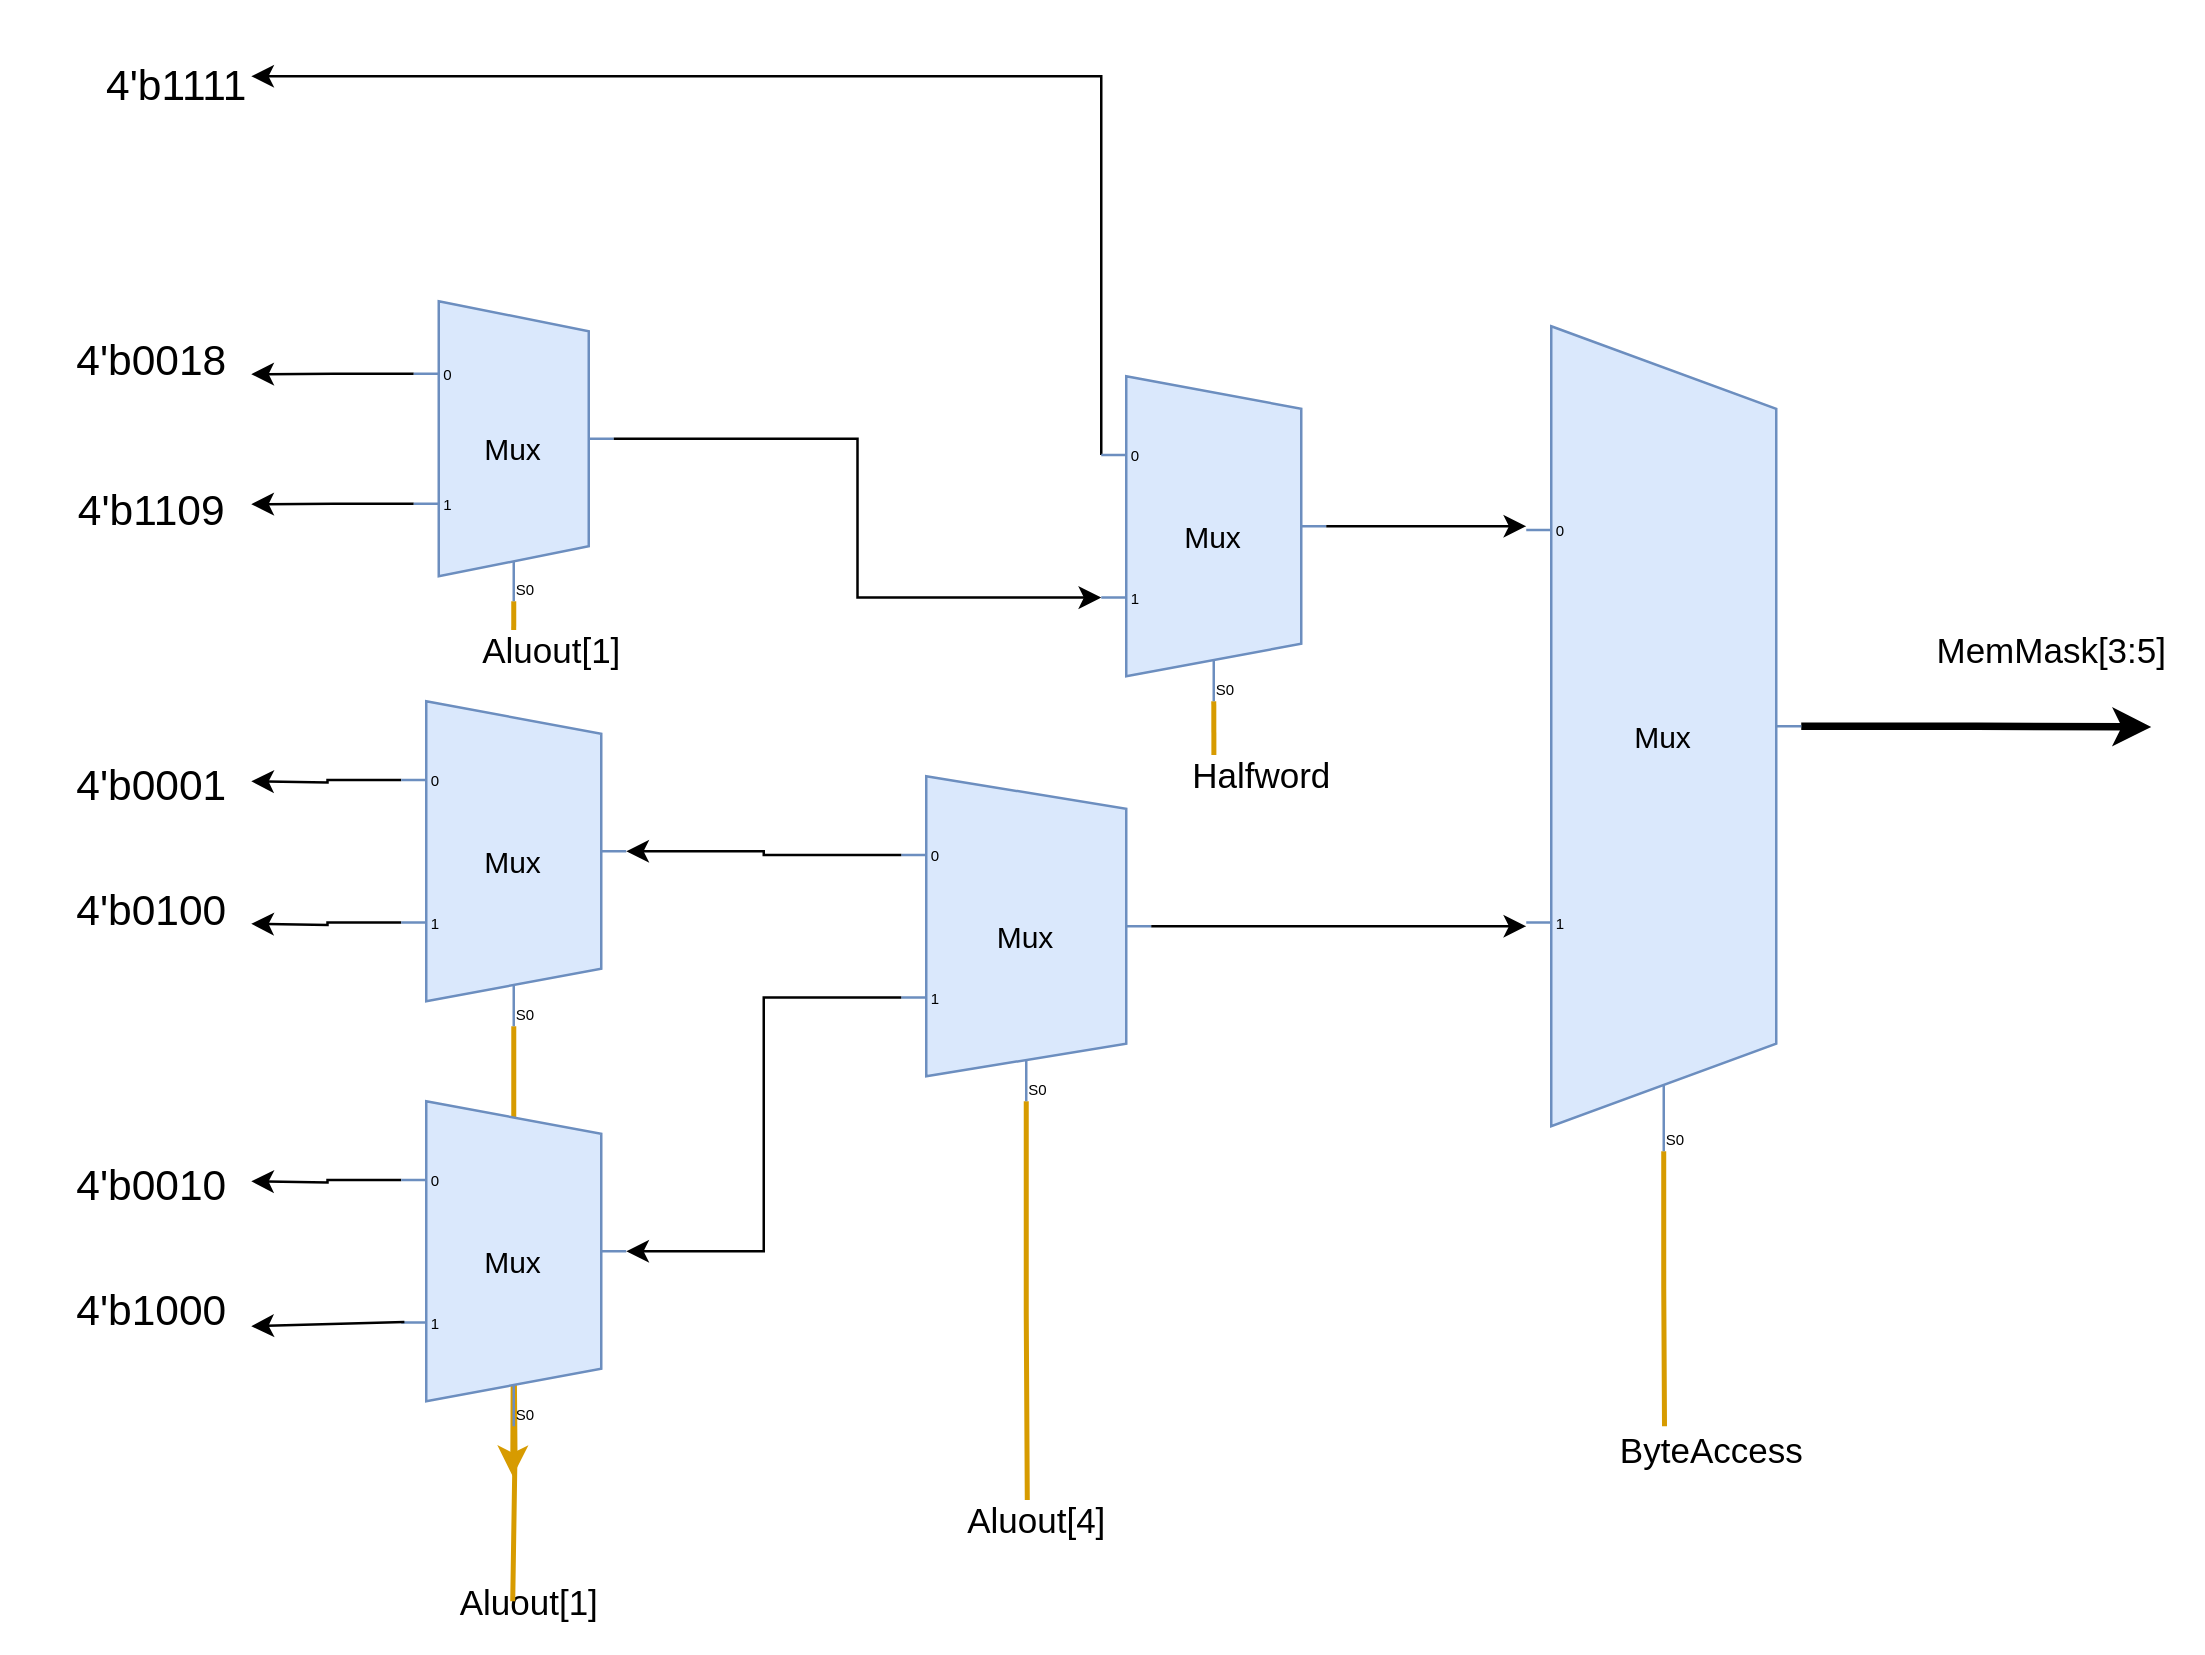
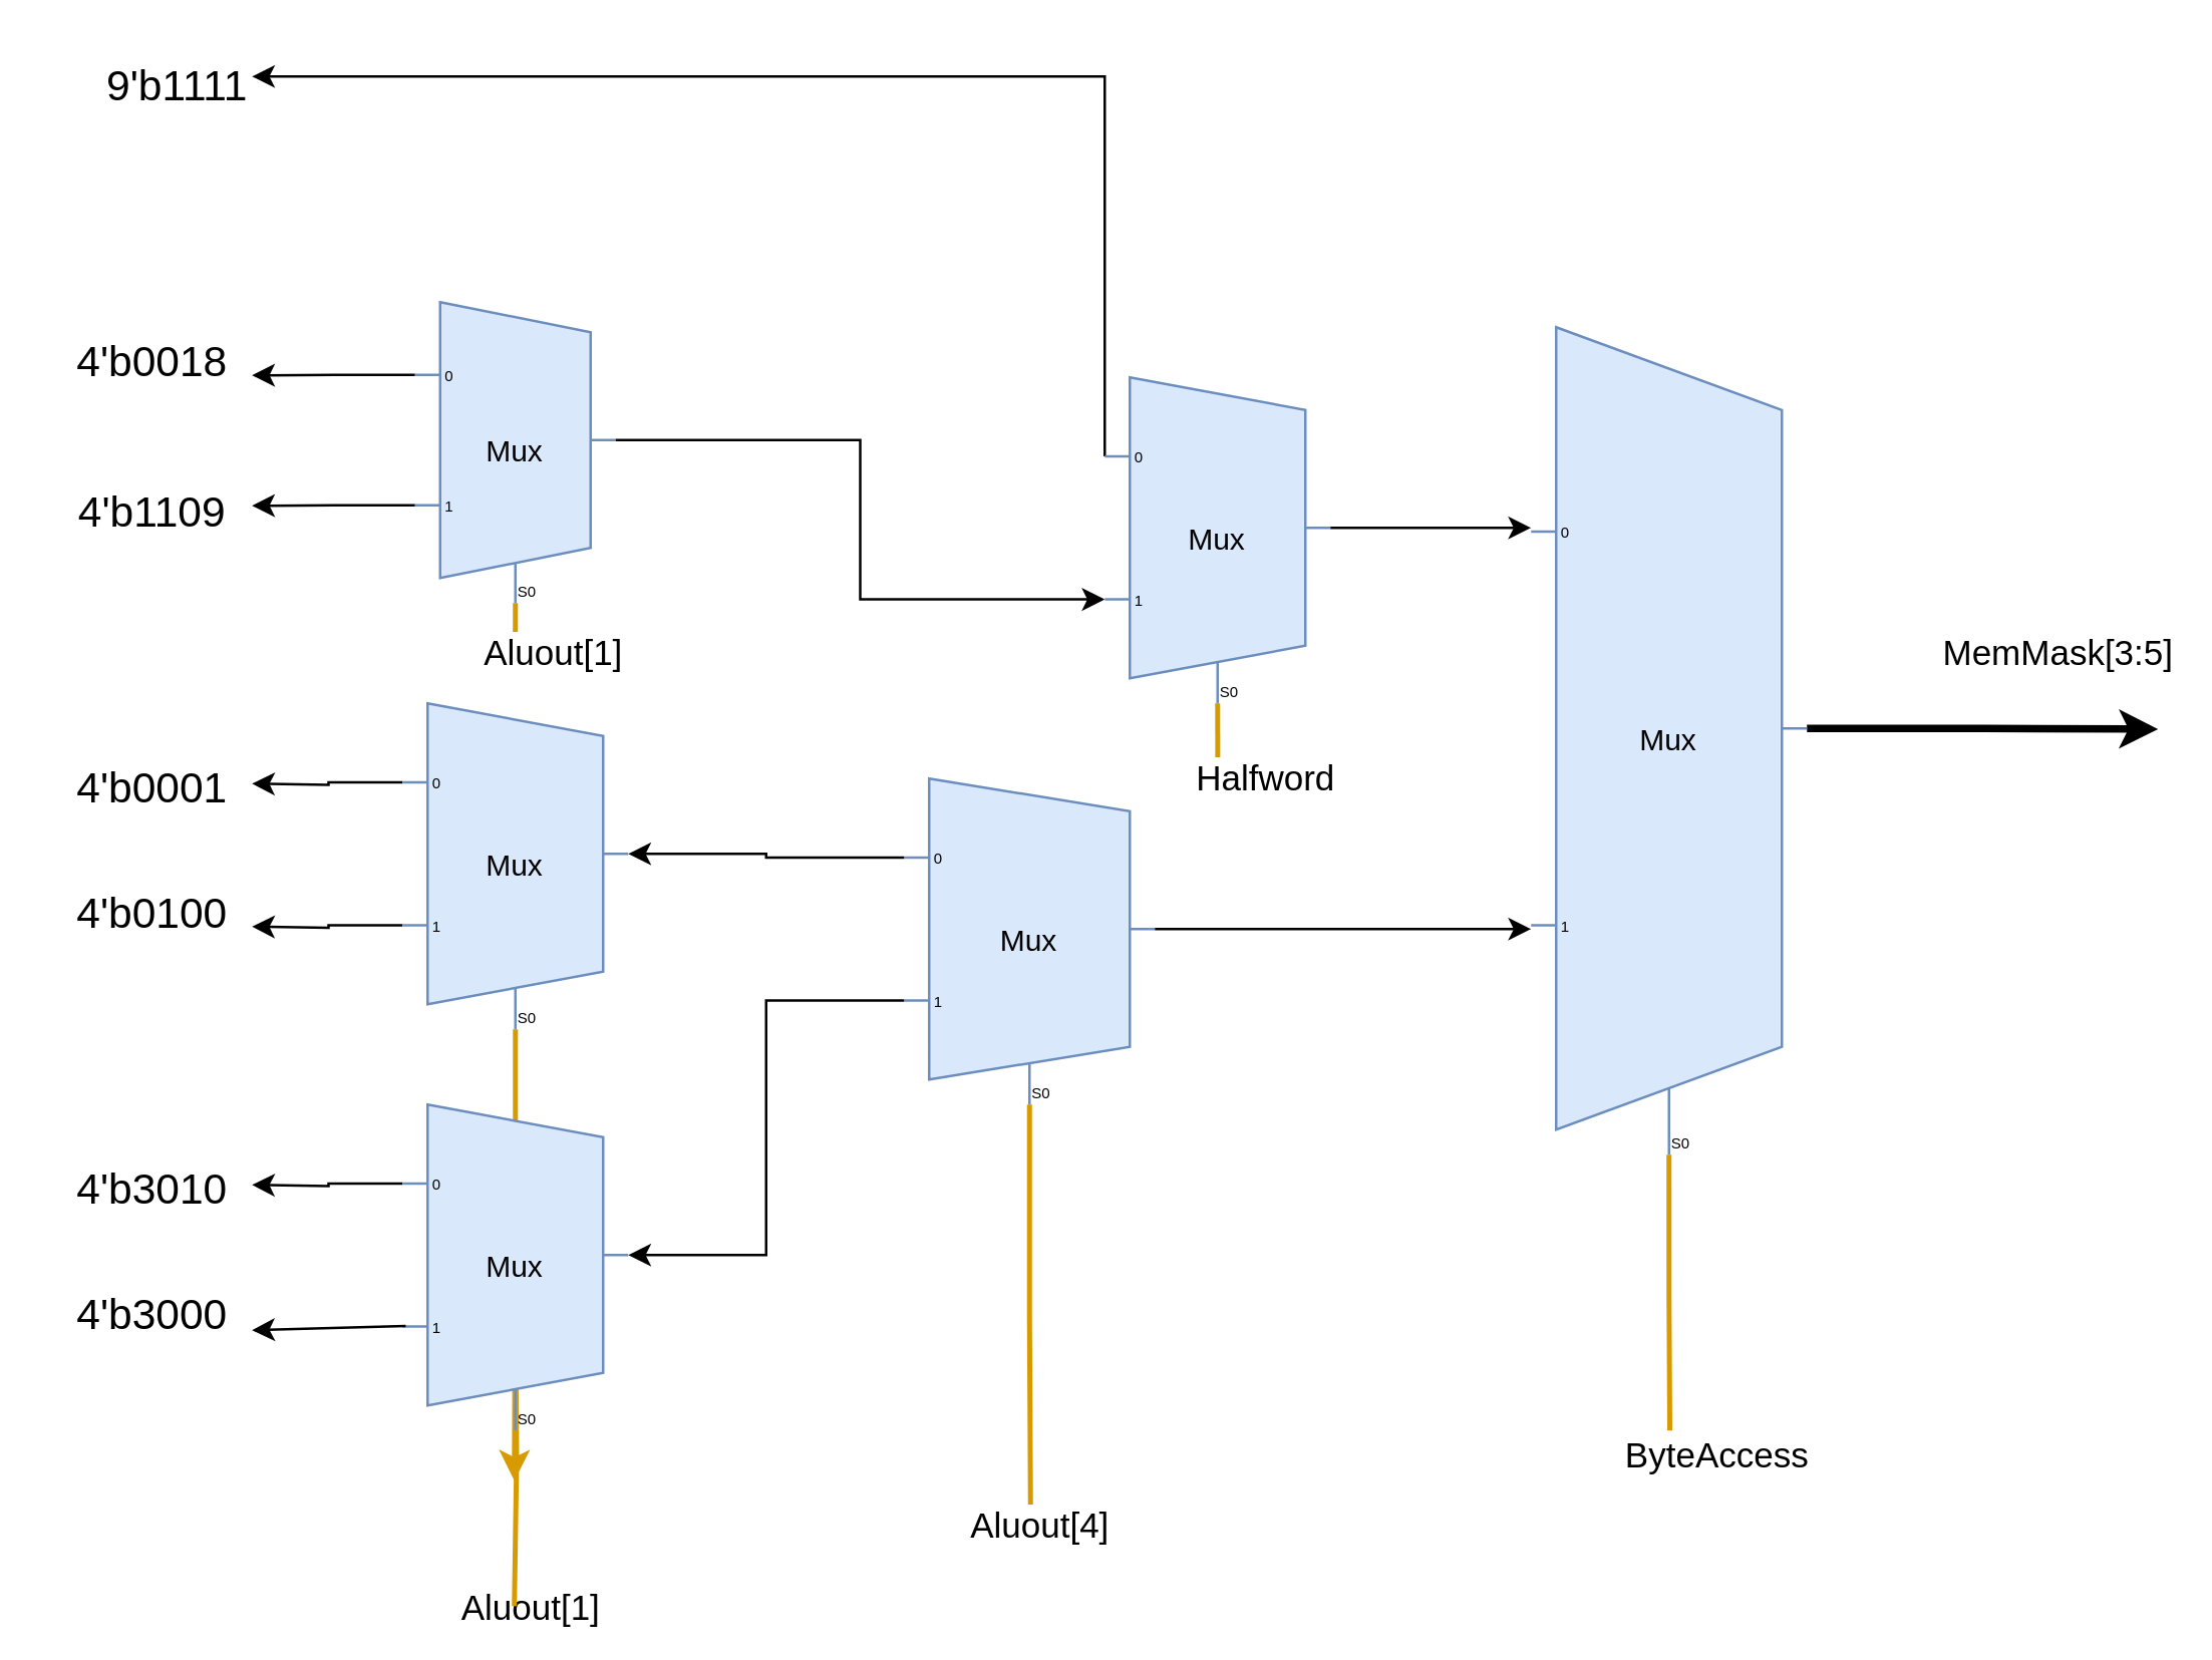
- <mxCell id="28" value="&lt;font style=&quot;font-size: 17px;&quot;&gt;4'b1111&lt;/font&gt;" style="text;html=1;align=center;verticalAlign=middle;resizable=0;points=[];autosize=1;strokeColor=none;fillColor=none;" vertex="1" parent="1"><mxGeometry x="30" y="20" width="80" height="30" as="geometry" /></mxCell>
+ <mxCell id="28" value="&lt;font style=&quot;font-size: 17px;&quot;&gt;9'b1111&lt;/font&gt;" style="text;html=1;align=center;verticalAlign=middle;resizable=0;points=[];autosize=1;strokeColor=none;fillColor=none;" vertex="1" parent="1"><mxGeometry x="30" y="20" width="80" height="30" as="geometry" /></mxCell>
- <mxCell id="33" value="&lt;font style=&quot;font-size: 17px;&quot;&gt;4'b0010&lt;/font&gt;" style="text;html=1;align=center;verticalAlign=middle;resizable=0;points=[];autosize=1;strokeColor=none;fillColor=none;" vertex="1" parent="1"><mxGeometry x="20" y="460" width="80" height="30" as="geometry" /></mxCell>
+ <mxCell id="33" value="&lt;font style=&quot;font-size: 17px;&quot;&gt;4'b3010&lt;/font&gt;" style="text;html=1;align=center;verticalAlign=middle;resizable=0;points=[];autosize=1;strokeColor=none;fillColor=none;" vertex="1" parent="1"><mxGeometry x="20" y="460" width="80" height="30" as="geometry" /></mxCell>
- <mxCell id="34" value="&lt;font style=&quot;font-size: 17px;&quot;&gt;4'b1000&lt;/font&gt;" style="text;html=1;align=center;verticalAlign=middle;resizable=0;points=[];autosize=1;strokeColor=none;fillColor=none;" vertex="1" parent="1"><mxGeometry x="20" y="510" width="80" height="30" as="geometry" /></mxCell>
+ <mxCell id="34" value="&lt;font style=&quot;font-size: 17px;&quot;&gt;4'b3000&lt;/font&gt;" style="text;html=1;align=center;verticalAlign=middle;resizable=0;points=[];autosize=1;strokeColor=none;fillColor=none;" vertex="1" parent="1"><mxGeometry x="20" y="510" width="80" height="30" as="geometry" /></mxCell>
